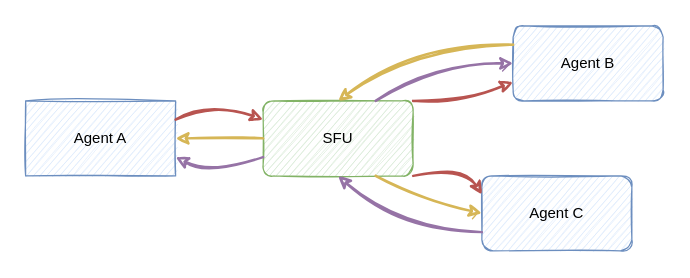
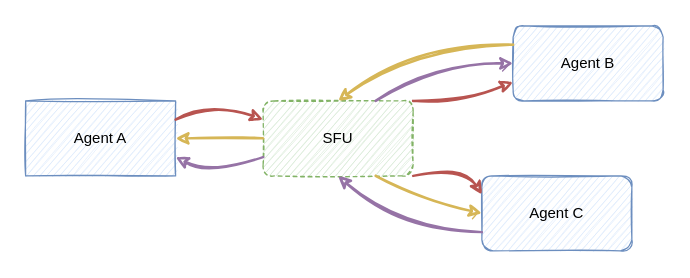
- <mxCell id="5" value="SFU" style="rounded=1;whiteSpace=wrap;html=1;sketch=1;fillColor=#d5e8d4;strokeColor=#82b366;" parent="1" vertex="1"><mxGeometry x="210" y="80" width="120" height="60" as="geometry" /></mxCell>
+ <mxCell id="5" value="SFU" style="rounded=1;whiteSpace=wrap;html=1;sketch=1;fillColor=#d5e8d4;strokeColor=#82b366;dashed=1;" parent="1" vertex="1"><mxGeometry x="210" y="80" width="120" height="60" as="geometry" /></mxCell>
